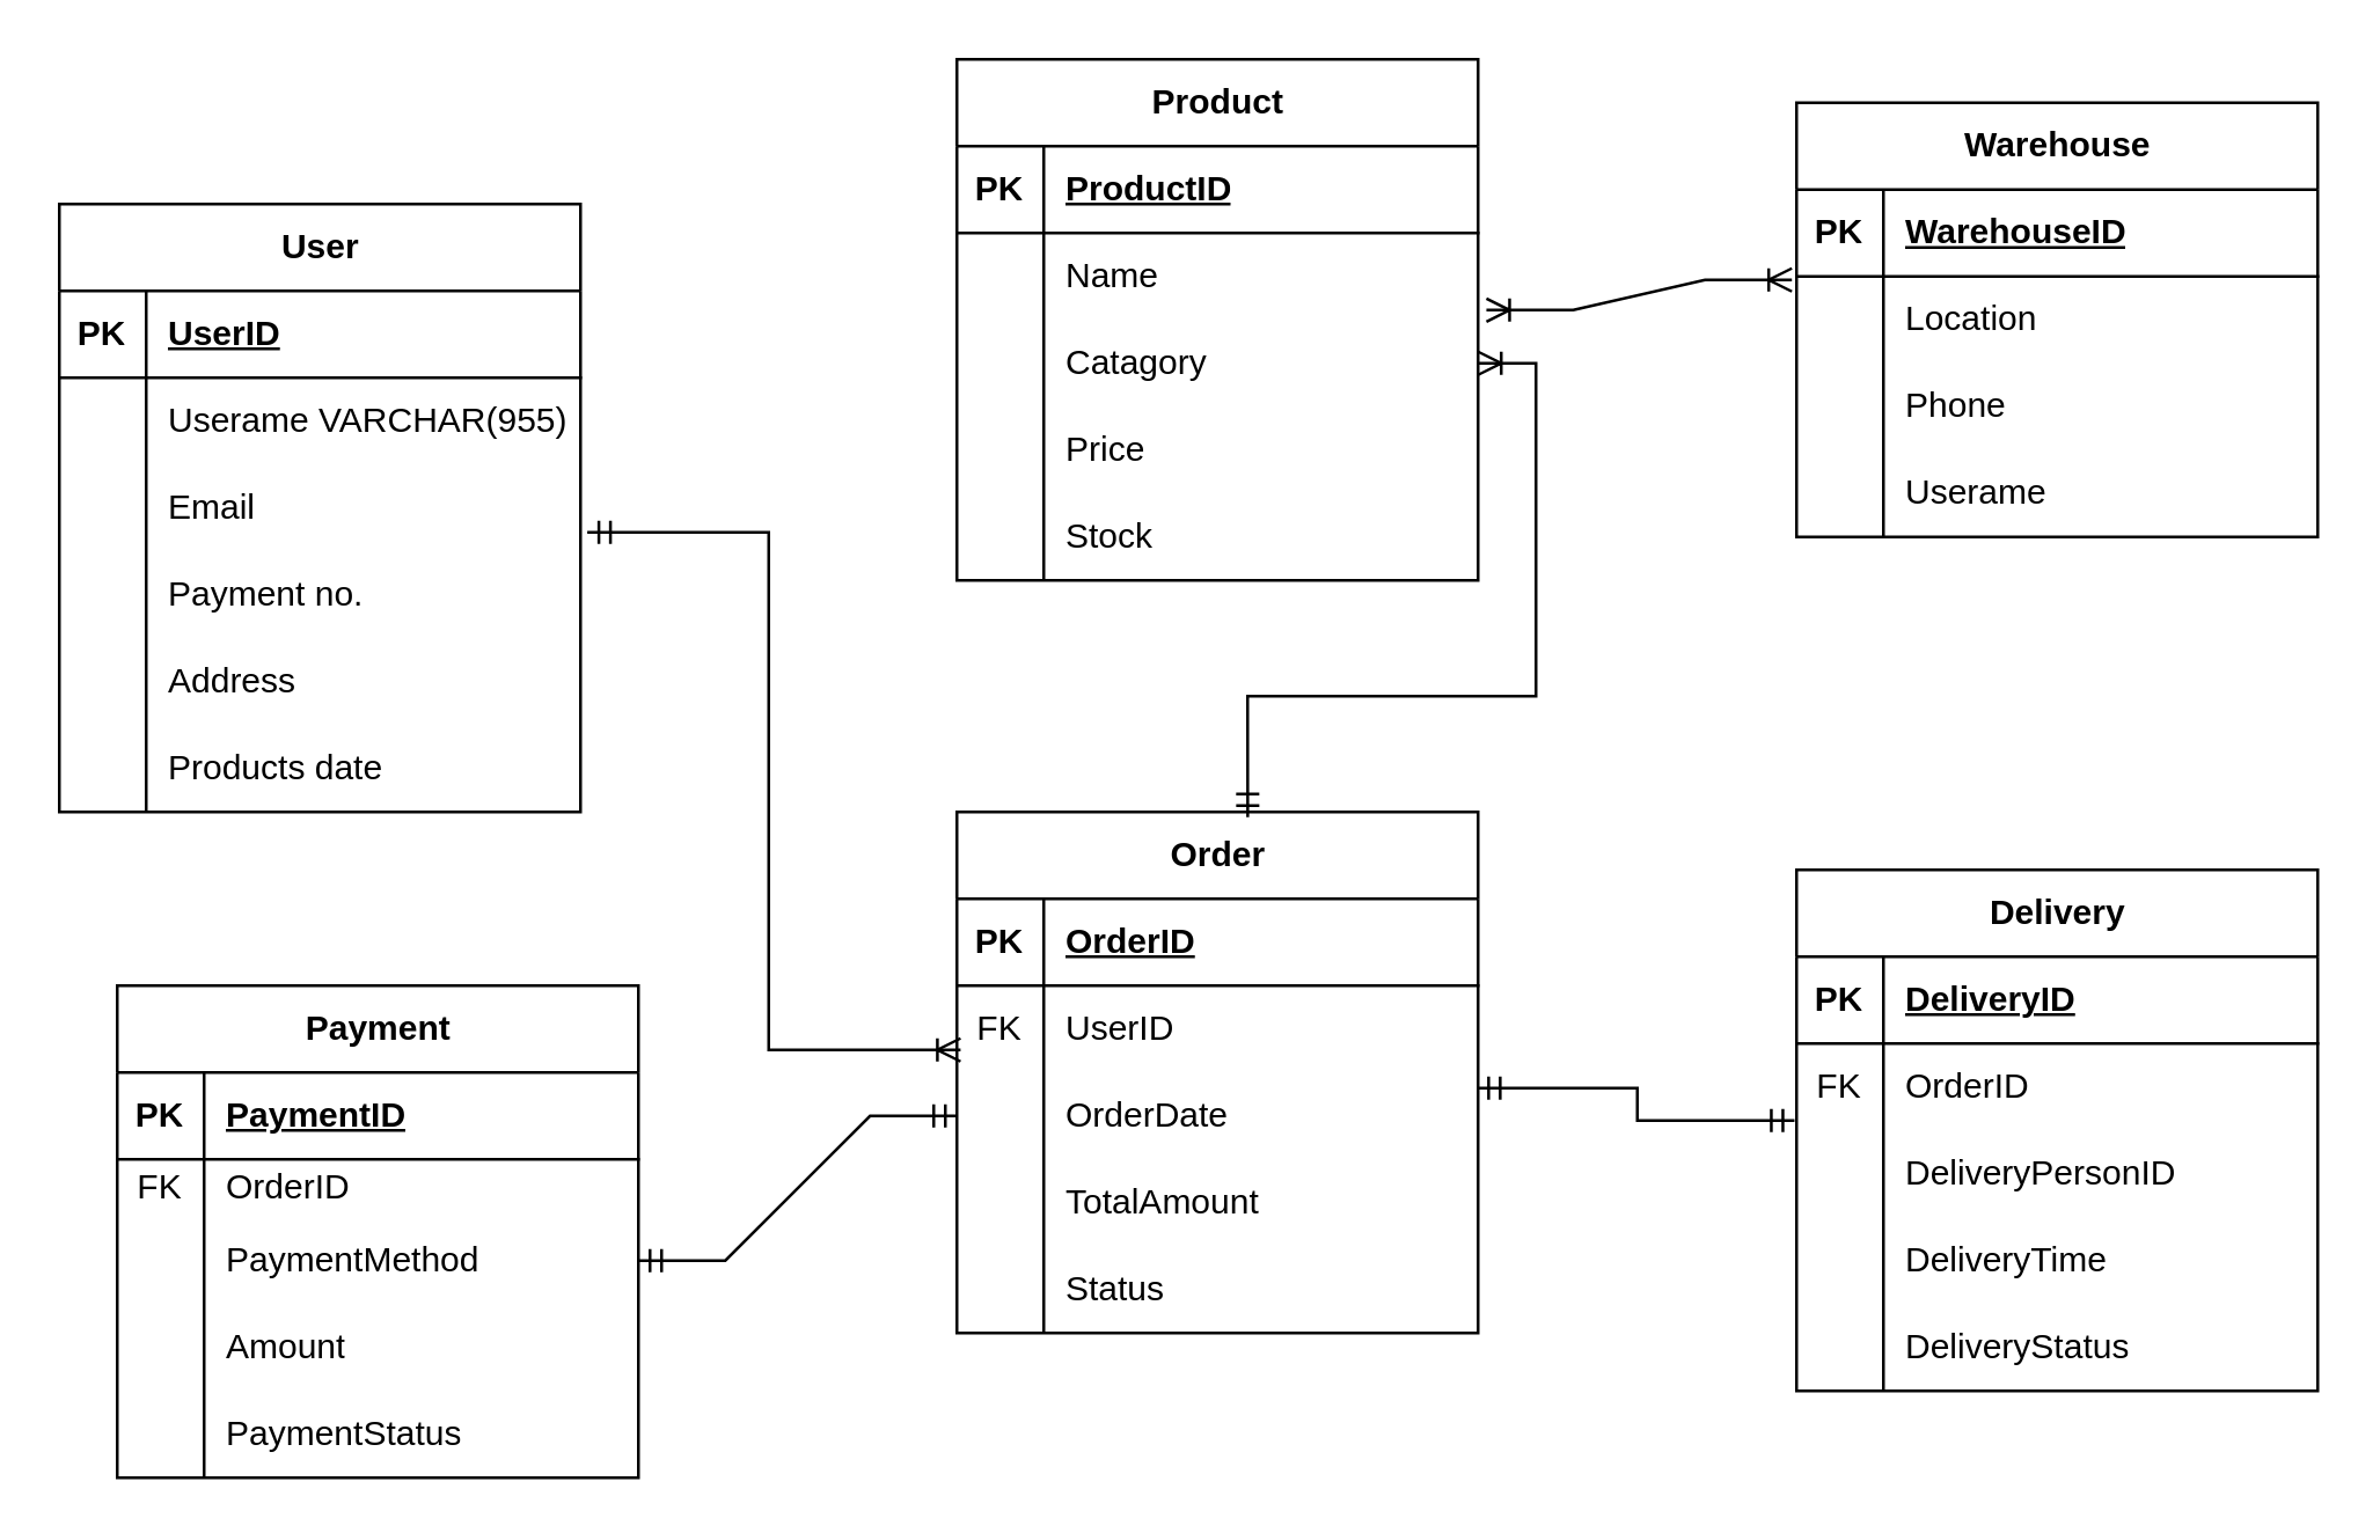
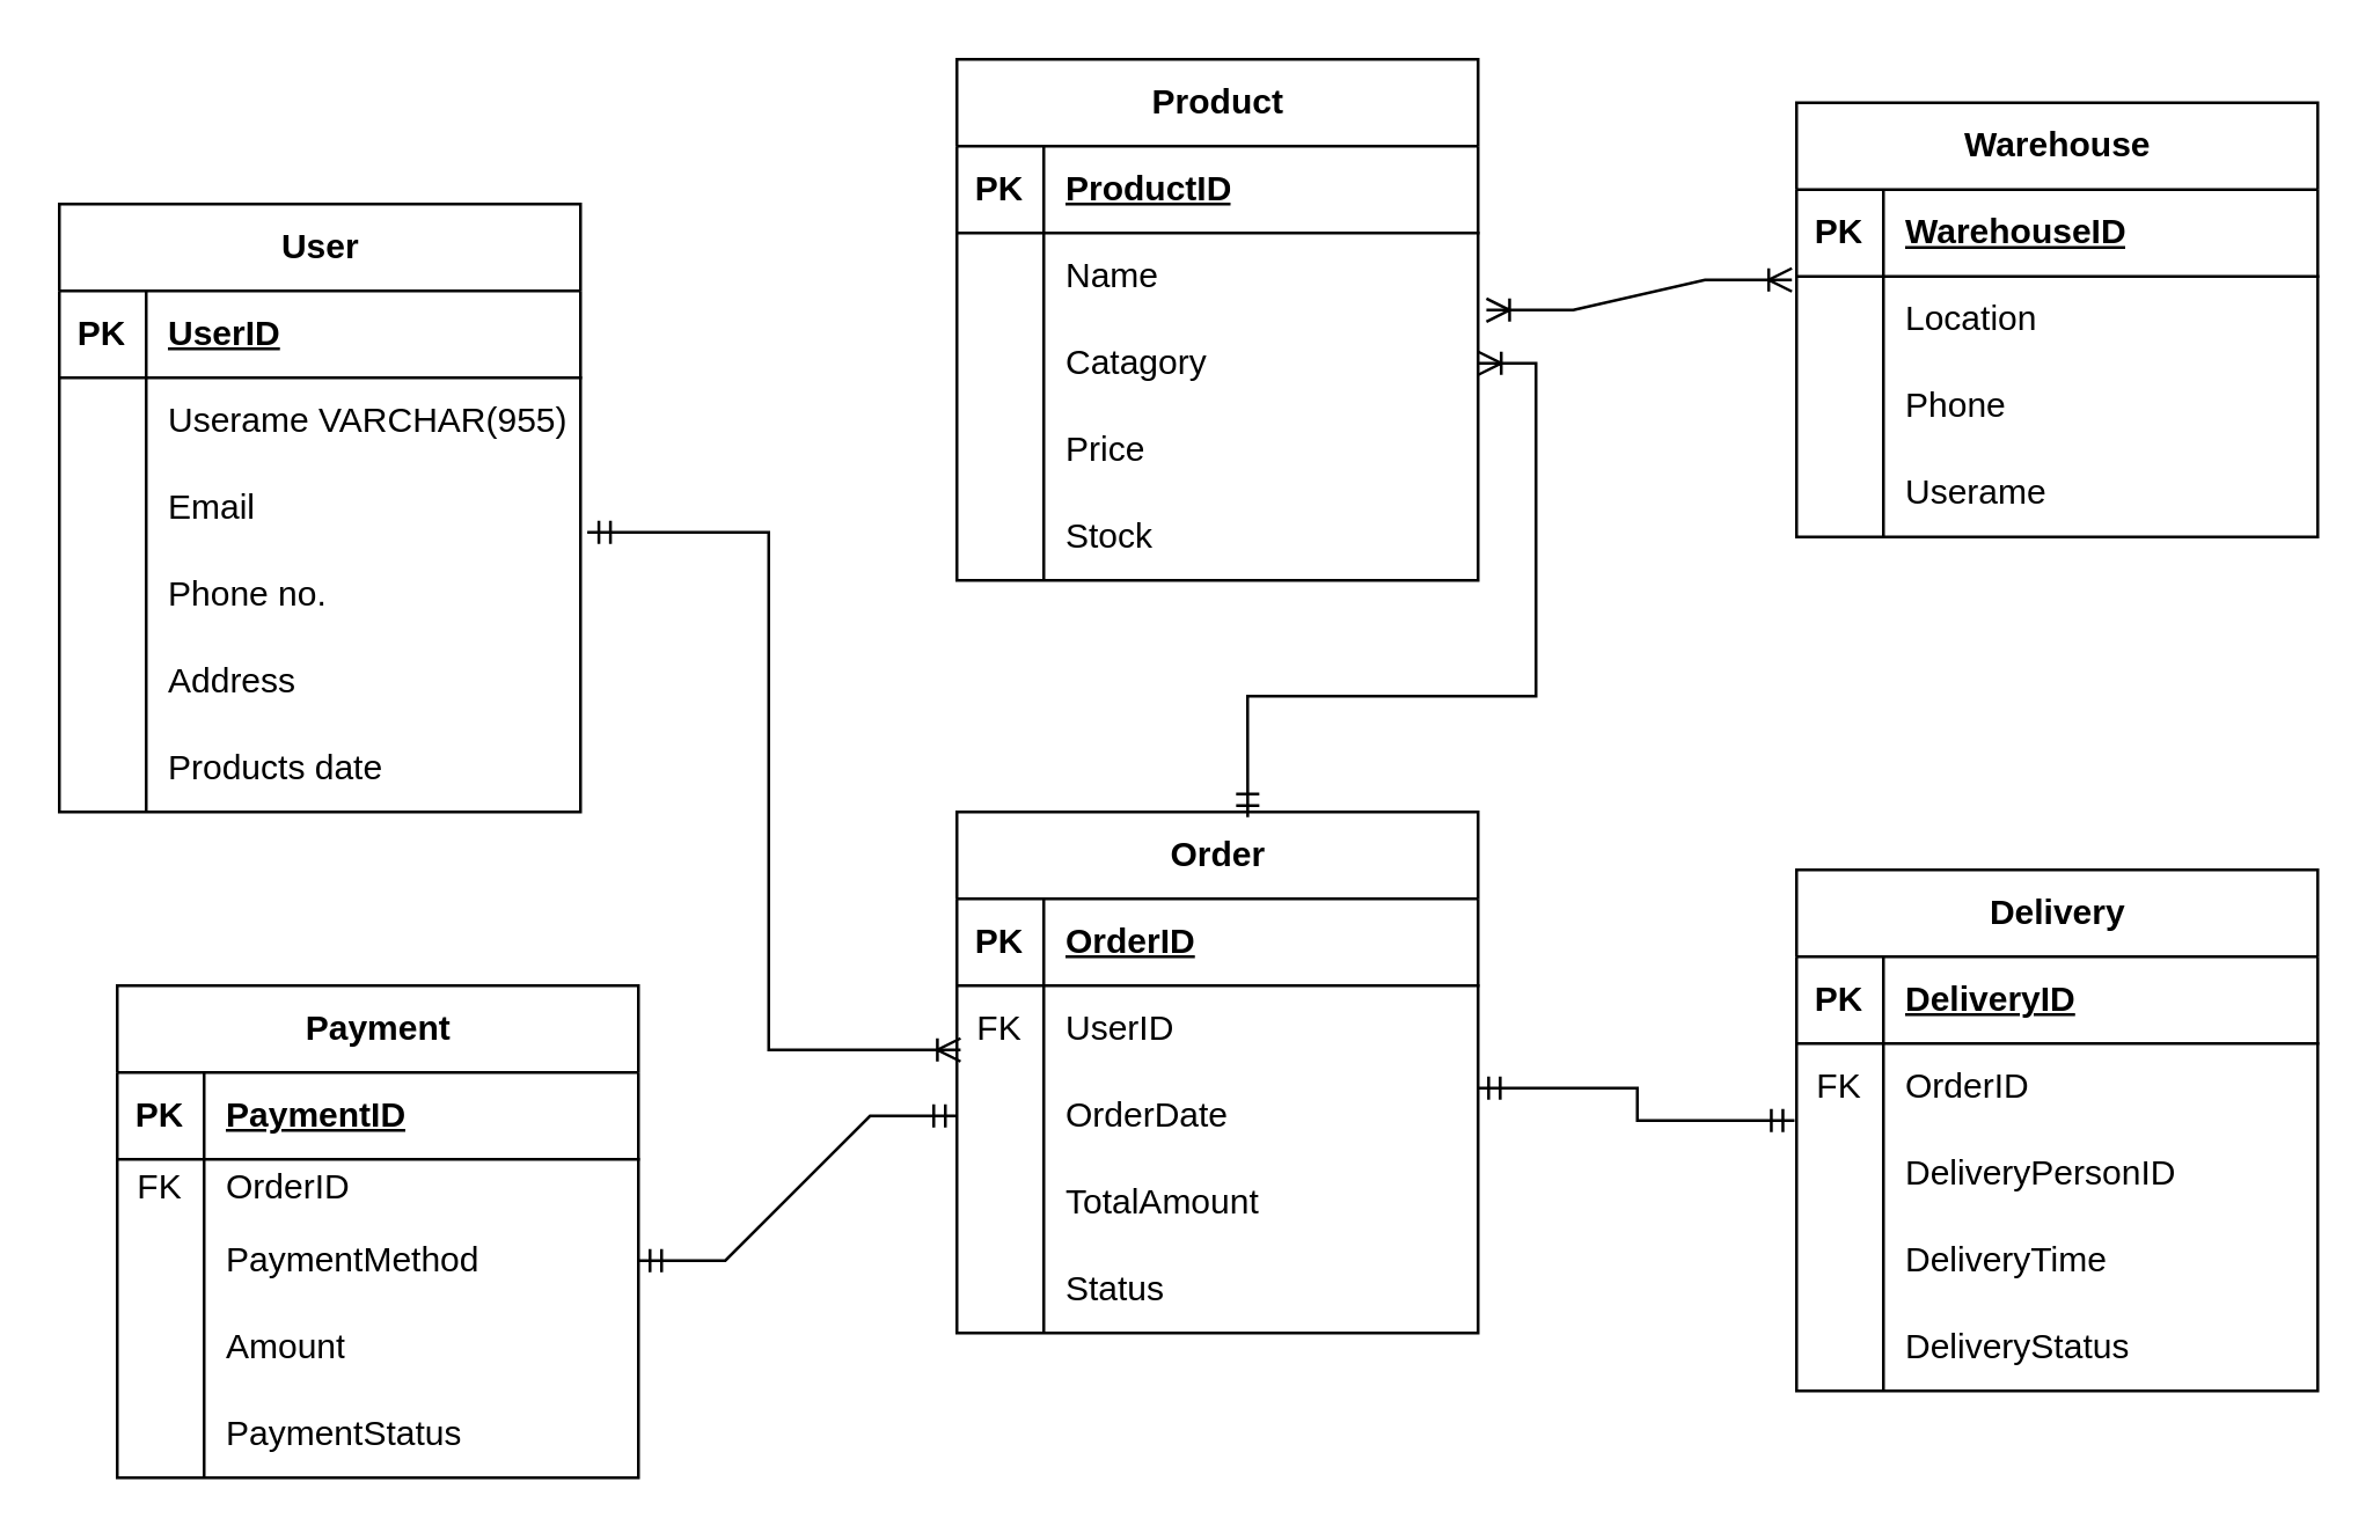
- <mxCell id="14" value="Payment no." style="shape=partialRectangle;connectable=0;fillColor=none;top=0;left=0;bottom=0;right=0;align=left;spacingLeft=6;overflow=hidden;whiteSpace=wrap;html=1;" vertex="1" parent="12"><mxGeometry x="30" width="150" height="30" as="geometry"><mxRectangle width="150" height="30" as="alternateBounds" /></mxGeometry></mxCell>
+ <mxCell id="14" value="Phone no." style="shape=partialRectangle;connectable=0;fillColor=none;top=0;left=0;bottom=0;right=0;align=left;spacingLeft=6;overflow=hidden;whiteSpace=wrap;html=1;" vertex="1" parent="12"><mxGeometry x="30" width="150" height="30" as="geometry"><mxRectangle width="150" height="30" as="alternateBounds" /></mxGeometry></mxCell>
